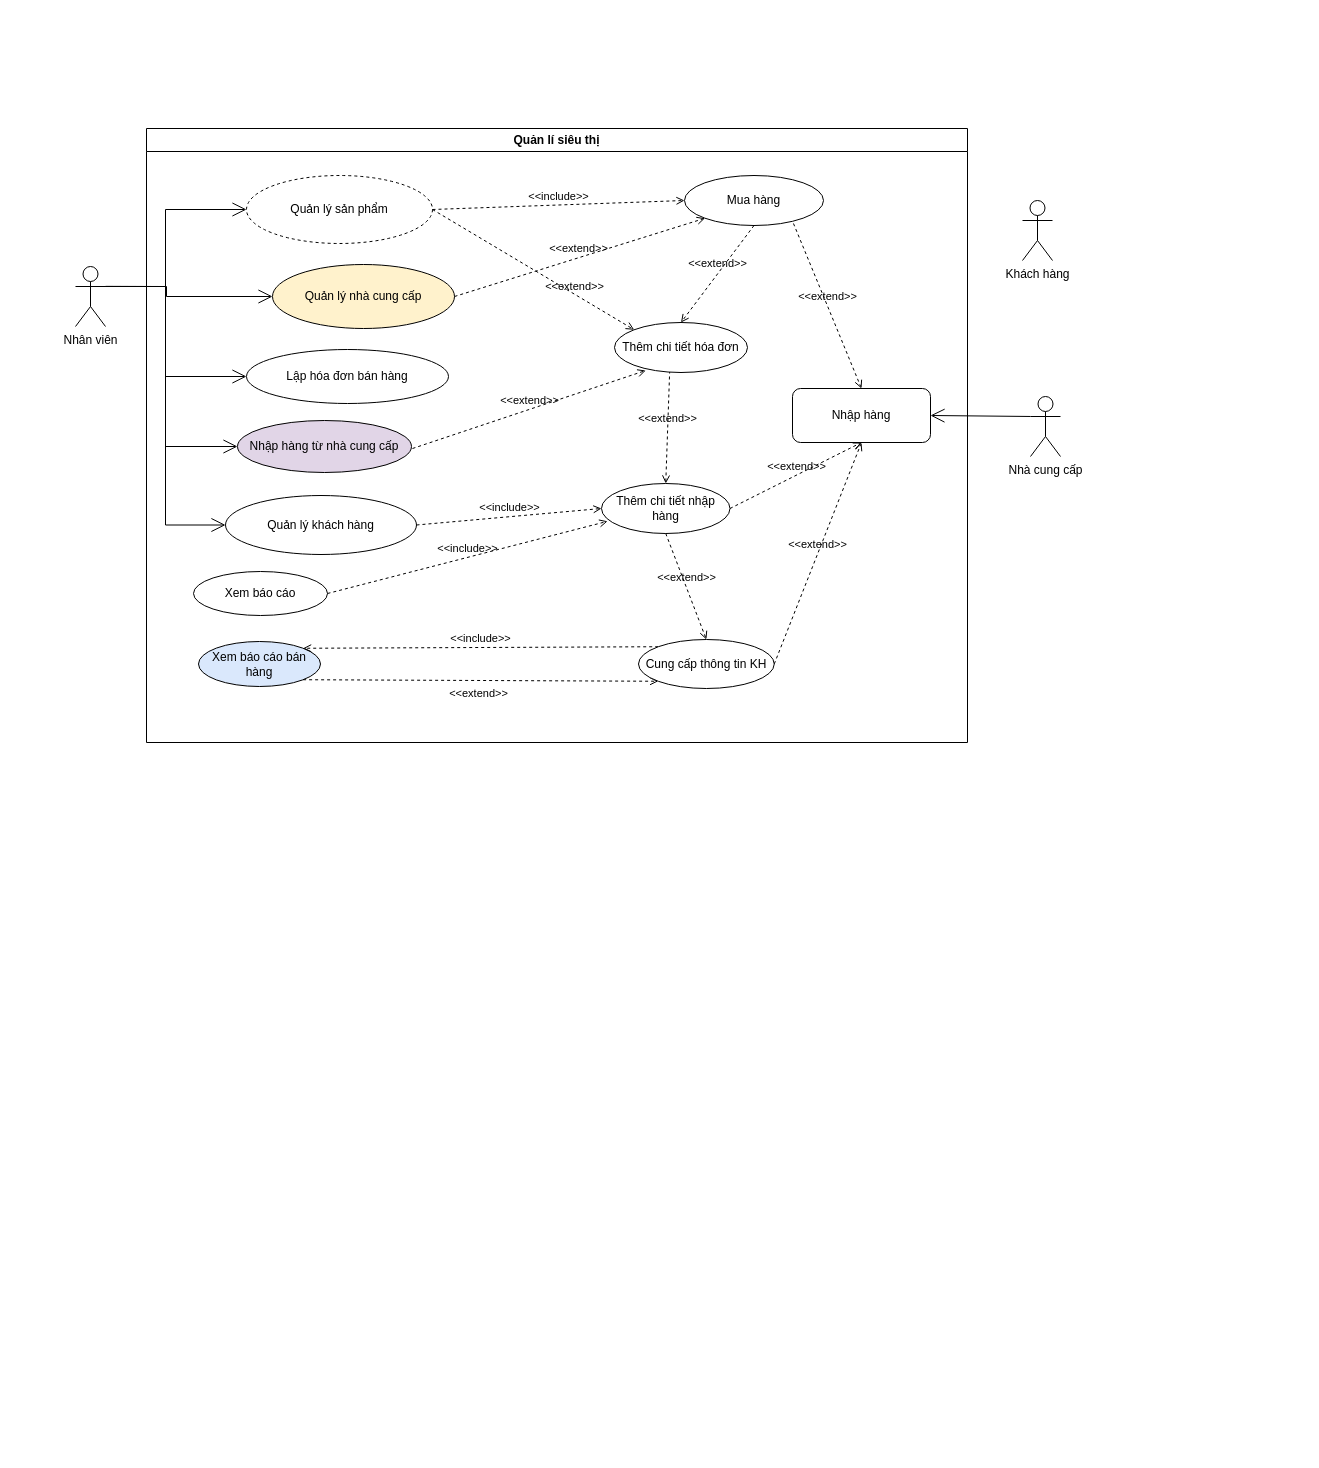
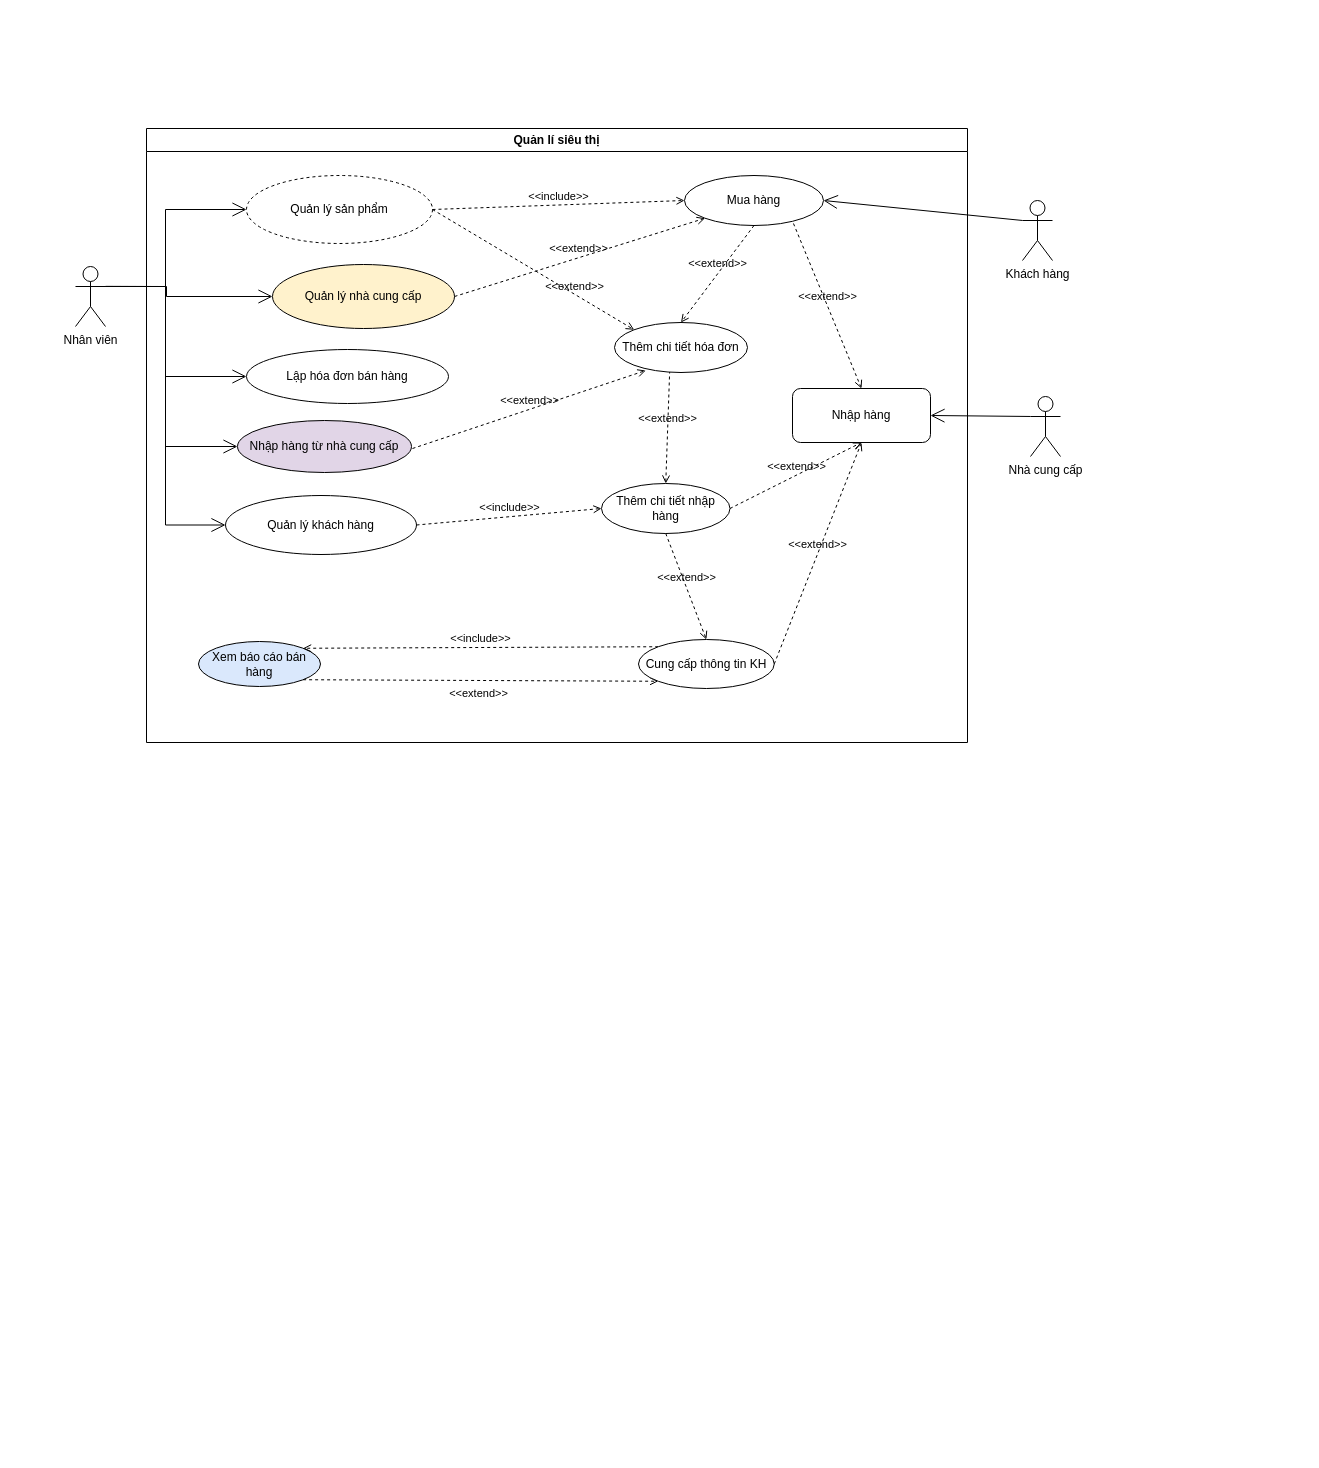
+ <mxCell id="41" value="" style="endArrow=open;endFill=1;endSize=12;html=1;rounded=0;entryX=1;entryY=0.5;entryDx=0;entryDy=0;exitX=0;exitY=0.333;exitDx=0;exitDy=0;exitPerimeter=0;" edge="1" parent="1" source="15" target="37"><mxGeometry width="160" relative="1" as="geometry"><mxPoint x="115" y="298" as="sourcePoint" /><mxPoint x="262" y="222" as="targetPoint" /></mxGeometry></mxCell>
- <mxCell id="25" value="&amp;lt;&amp;lt;include&amp;gt;&amp;gt;" style="html=1;verticalAlign=bottom;labelBackgroundColor=none;endArrow=open;endFill=0;dashed=1;rounded=0;entryX=0.047;entryY=0.756;entryDx=0;entryDy=0;entryPerimeter=0;exitX=1;exitY=0.5;exitDx=0;exitDy=0;" edge="1" parent="1" source="23" target="21"><mxGeometry width="160" relative="1" as="geometry"><mxPoint x="349" y="593" as="sourcePoint" /><mxPoint x="490" y="590" as="targetPoint" /></mxGeometry></mxCell>
- <mxCell id="23" value="Xem báo cáo" style="ellipse;whiteSpace=wrap;html=1;" vertex="1" parent="1"><mxGeometry x="193" y="571" width="134" height="44" as="geometry" /></mxCell>
